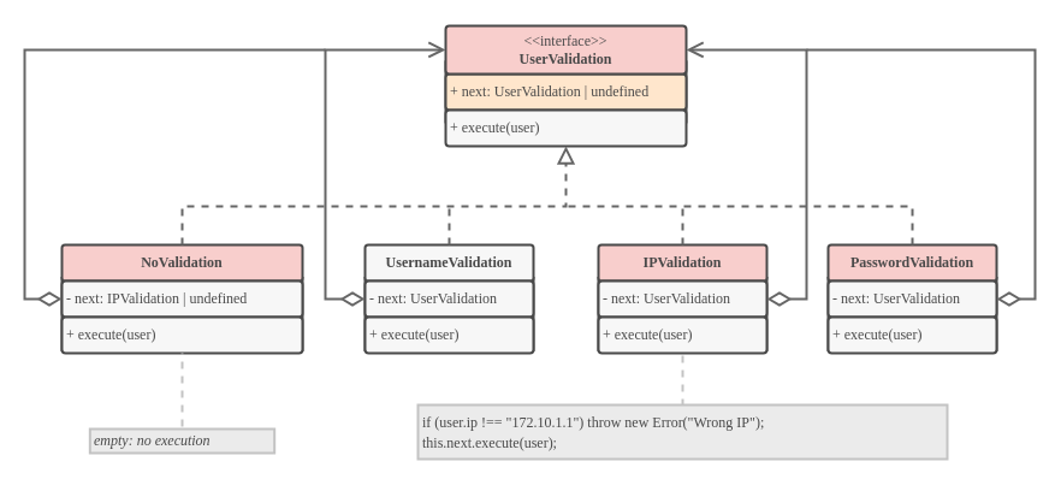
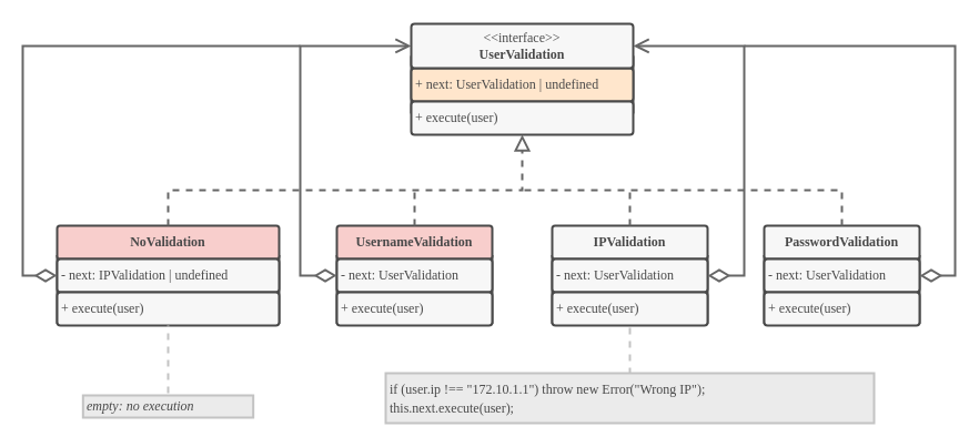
- <mxCell id="5" value="&lt;font face=&quot;Nunito&quot; color=&quot;#494949&quot;&gt;&amp;lt;&amp;lt;interface&amp;gt;&amp;gt;&lt;br&gt;&lt;b&gt;UserValidation&lt;/b&gt;&lt;br&gt;&lt;/font&gt;" style="rounded=1;whiteSpace=wrap;html=1;arcSize=6;fillColor=#f8cecc;strokeColor=#494949;container=1;strokeWidth=2;absoluteArcSize=1;collapsible=0;" vertex="1" parent="2"><mxGeometry width="200" height="40" as="geometry" /></mxCell>
+ <mxCell id="5" value="&lt;font face=&quot;Nunito&quot; color=&quot;#494949&quot;&gt;&amp;lt;&amp;lt;interface&amp;gt;&amp;gt;&lt;br&gt;&lt;b&gt;UserValidation&lt;/b&gt;&lt;br&gt;&lt;/font&gt;" style="rounded=1;whiteSpace=wrap;html=1;arcSize=6;fillColor=#F7F7F7;strokeColor=#494949;container=1;strokeWidth=2;absoluteArcSize=1;collapsible=0;" vertex="1" parent="2"><mxGeometry width="200" height="40" as="geometry" /></mxCell>
- <mxCell id="14" value="&lt;font face=&quot;Nunito&quot; color=&quot;#494949&quot;&gt;&lt;b&gt;UsernameValidation&lt;/b&gt;&lt;/font&gt;" style="rounded=1;whiteSpace=wrap;html=1;arcSize=5;fillColor=#F7F7F7;strokeColor=#494949;strokeWidth=2;container=0;absoluteArcSize=1;" vertex="1" parent="12"><mxGeometry width="140" height="30" as="geometry" /></mxCell>
+ <mxCell id="14" value="&lt;font face=&quot;Nunito&quot; color=&quot;#494949&quot;&gt;&lt;b&gt;UsernameValidation&lt;/b&gt;&lt;/font&gt;" style="rounded=1;whiteSpace=wrap;html=1;arcSize=5;fillColor=#f8cecc;strokeColor=#494949;strokeWidth=2;container=0;absoluteArcSize=1;" vertex="1" parent="12"><mxGeometry width="140" height="30" as="geometry" /></mxCell>
- <mxCell id="24" value="&lt;font face=&quot;Nunito&quot; color=&quot;#494949&quot;&gt;&lt;b&gt;IPValidation&lt;/b&gt;&lt;/font&gt;" style="rounded=1;whiteSpace=wrap;html=1;arcSize=5;fillColor=#f8cecc;strokeColor=#494949;strokeWidth=2;container=0;absoluteArcSize=1;" vertex="1" parent="22"><mxGeometry width="140" height="30" as="geometry" /></mxCell>
+ <mxCell id="24" value="&lt;font face=&quot;Nunito&quot; color=&quot;#494949&quot;&gt;&lt;b&gt;IPValidation&lt;/b&gt;&lt;/font&gt;" style="rounded=1;whiteSpace=wrap;html=1;arcSize=5;fillColor=#F7F7F7;strokeColor=#494949;strokeWidth=2;container=0;absoluteArcSize=1;" vertex="1" parent="22"><mxGeometry width="140" height="30" as="geometry" /></mxCell>
- <mxCell id="19" value="&lt;font face=&quot;Nunito&quot; color=&quot;#494949&quot;&gt;&lt;b&gt;PasswordValidation&lt;/b&gt;&lt;/font&gt;" style="rounded=1;whiteSpace=wrap;html=1;arcSize=5;fillColor=#f8cecc;strokeColor=#494949;strokeWidth=2;container=0;absoluteArcSize=1;" vertex="1" parent="17"><mxGeometry width="140" height="30" as="geometry" /></mxCell>
+ <mxCell id="19" value="&lt;font face=&quot;Nunito&quot; color=&quot;#494949&quot;&gt;&lt;b&gt;PasswordValidation&lt;/b&gt;&lt;/font&gt;" style="rounded=1;whiteSpace=wrap;html=1;arcSize=5;fillColor=#F7F7F7;strokeColor=#494949;strokeWidth=2;container=0;absoluteArcSize=1;" vertex="1" parent="17"><mxGeometry width="140" height="30" as="geometry" /></mxCell>
